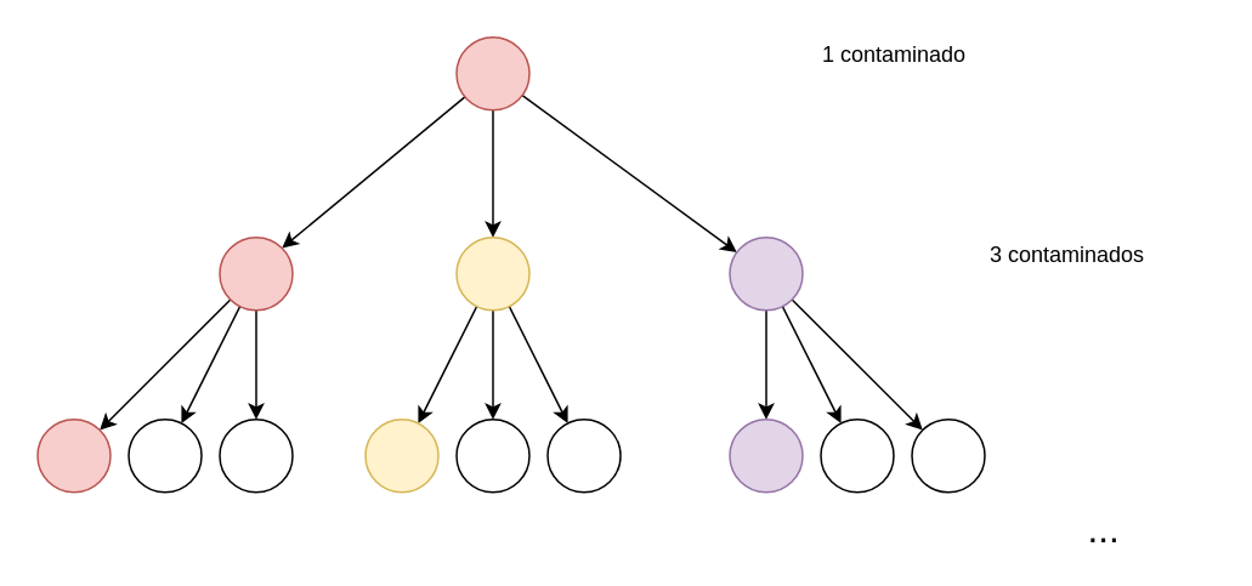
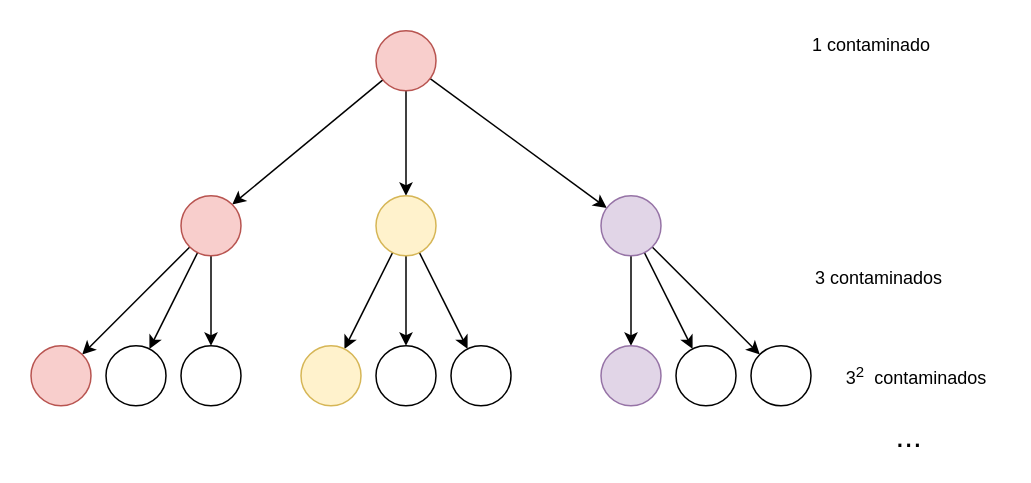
- <mxCell id="27" value="1 contaminado" style="text;html=1;align=center;verticalAlign=middle;resizable=0;points=[];autosize=1;strokeColor=none;" parent="1" vertex="1"><mxGeometry x="445" y="20" width="90" height="20" as="geometry" /></mxCell>
+ <mxCell id="27" value="1 contaminado" style="text;html=1;align=center;verticalAlign=middle;resizable=0;points=[];autosize=1;strokeColor=none;" parent="1" vertex="1"><mxGeometry x="535" y="20" width="90" height="20" as="geometry" /></mxCell>
- <mxCell id="28" value="3 contaminados" style="text;html=1;align=center;verticalAlign=middle;resizable=0;points=[];autosize=1;strokeColor=none;" parent="1" vertex="1"><mxGeometry x="535" y="130" width="100" height="20" as="geometry" /></mxCell>
+ <mxCell id="28" value="3 contaminados" style="text;html=1;align=center;verticalAlign=middle;resizable=0;points=[];autosize=1;strokeColor=none;" parent="1" vertex="1"><mxGeometry x="535" y="175" width="100" height="20" as="geometry" /></mxCell>
+ <mxCell id="29" value="3&lt;sup&gt;2&lt;/sup&gt;&amp;nbsp; contaminados" style="text;html=1;align=center;verticalAlign=middle;resizable=0;points=[];autosize=1;strokeColor=none;" parent="1" vertex="1"><mxGeometry x="555" y="240" width="110" height="20" as="geometry" /></mxCell>
